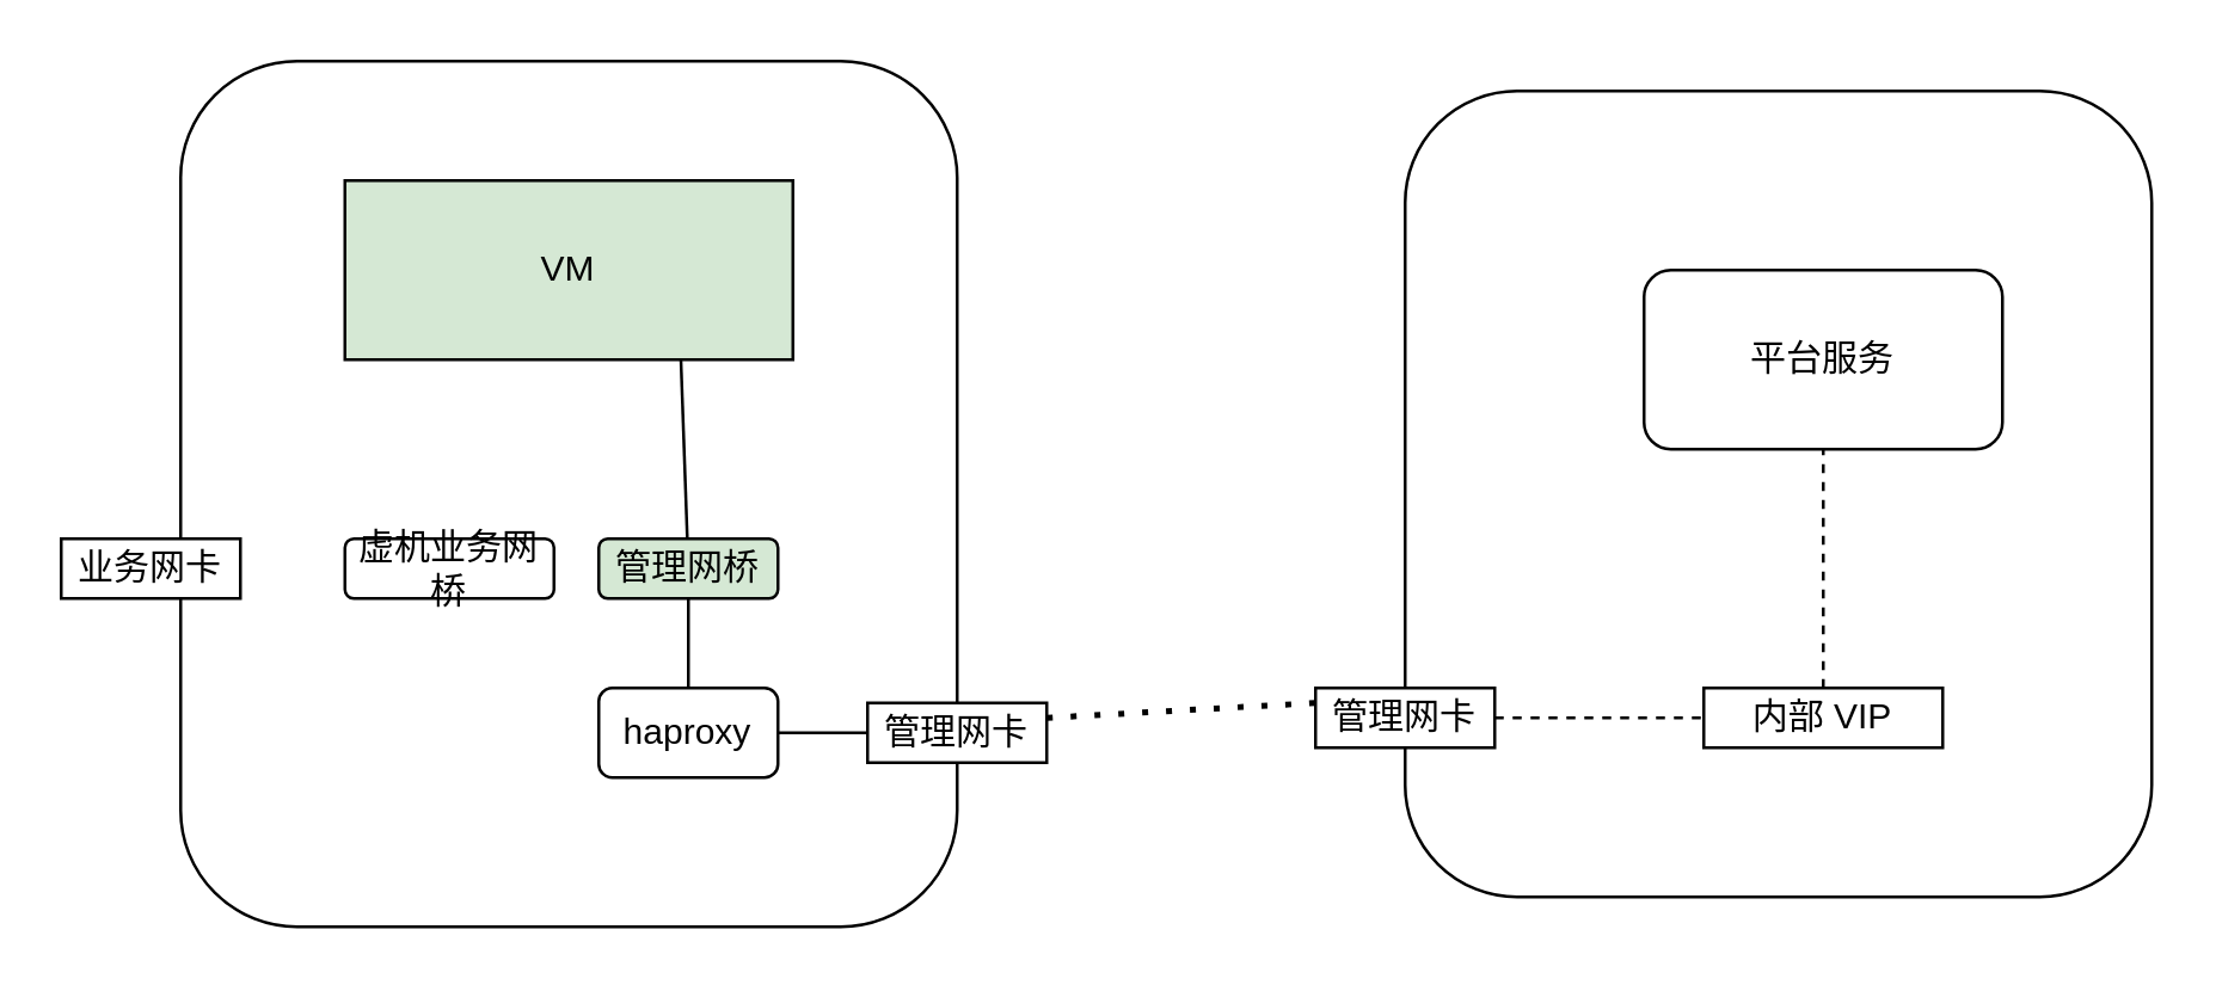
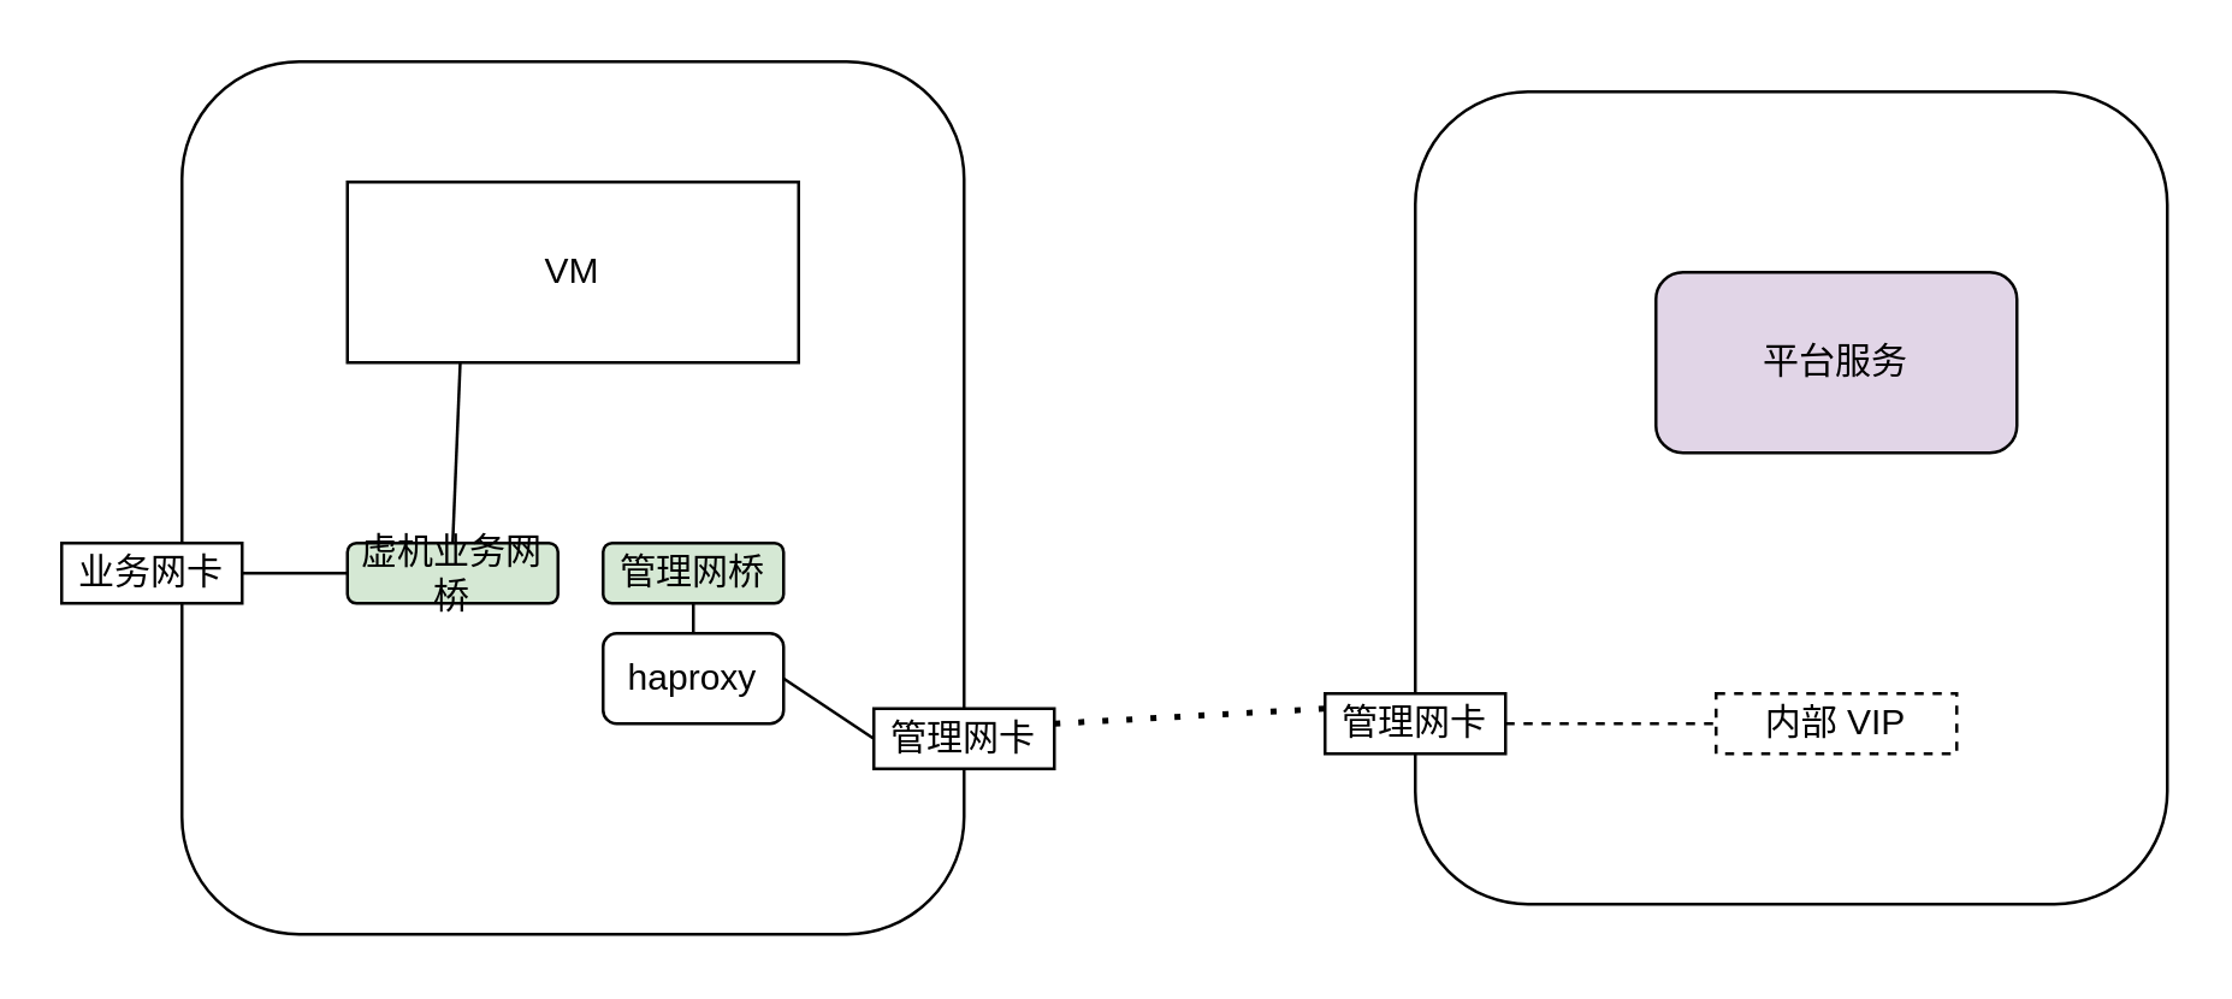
- <mxCell id="5" value="VM" style="rounded=0;whiteSpace=wrap;html=1;fillColor=#d5e8d4;" vertex="1" parent="1"><mxGeometry x="115" y="60" width="150" height="60" as="geometry" /></mxCell>
+ <mxCell id="5" value="VM" style="rounded=0;whiteSpace=wrap;html=1;" vertex="1" parent="1"><mxGeometry x="115" y="60" width="150" height="60" as="geometry" /></mxCell>
- <mxCell id="16" value="平台服务" style="rounded=1;whiteSpace=wrap;html=1;" vertex="1" parent="1"><mxGeometry x="550" y="90" width="120" height="60" as="geometry" /></mxCell>
+ <mxCell id="16" value="平台服务" style="rounded=1;whiteSpace=wrap;html=1;fillColor=#e1d5e7;" vertex="1" parent="1"><mxGeometry x="550" y="90" width="120" height="60" as="geometry" /></mxCell>
+ <mxCell id="6" value="" style="endArrow=none;html=1;rounded=0;entryX=0.25;entryY=1;entryDx=0;entryDy=0;exitX=0.5;exitY=0;exitDx=0;exitDy=0;" edge="1" parent="1" source="3" target="5"><mxGeometry width="50" height="50" relative="1" as="geometry"><mxPoint x="320" y="260" as="sourcePoint" /><mxPoint x="370" y="210" as="targetPoint" /></mxGeometry></mxCell>
- <mxCell id="7" value="" style="endArrow=none;html=1;rounded=0;entryX=0.75;entryY=1;entryDx=0;entryDy=0;" edge="1" parent="1" source="4" target="5"><mxGeometry width="50" height="50" relative="1" as="geometry"><mxPoint x="320" y="260" as="sourcePoint" /><mxPoint x="370" y="210" as="targetPoint" /></mxGeometry></mxCell>
+ <mxCell id="10" value="" style="endArrow=none;html=1;rounded=0;exitX=1;exitY=0.5;exitDx=0;exitDy=0;entryX=0;entryY=0.5;entryDx=0;entryDy=0;" edge="1" parent="1" source="9" target="3"><mxGeometry width="50" height="50" relative="1" as="geometry"><mxPoint x="320" y="260" as="sourcePoint" /><mxPoint x="110" y="190" as="targetPoint" /></mxGeometry></mxCell>
- <mxCell id="3" value="虚机业务网桥" style="rounded=1;whiteSpace=wrap;html=1;" vertex="1" parent="1"><mxGeometry x="115" y="180" width="70" height="20" as="geometry" /></mxCell>
+ <mxCell id="3" value="虚机业务网桥" style="rounded=1;whiteSpace=wrap;html=1;fillColor=#d5e8d4;" vertex="1" parent="1"><mxGeometry x="115" y="180" width="70" height="20" as="geometry" /></mxCell>
- <mxCell id="20" value="" style="endArrow=none;html=1;rounded=0;entryX=0.5;entryY=1;entryDx=0;entryDy=0;exitX=0.5;exitY=0;exitDx=0;exitDy=0;dashed=1;" edge="1" parent="1" source="17" target="16"><mxGeometry width="50" height="50" relative="1" as="geometry"><mxPoint x="320" y="260" as="sourcePoint" /><mxPoint x="370" y="210" as="targetPoint" /></mxGeometry></mxCell>
- <mxCell id="17" value="内部 VIP" style="rounded=0;whiteSpace=wrap;html=1;" vertex="1" parent="1"><mxGeometry x="570" y="230" width="80" height="20" as="geometry" /></mxCell>
+ <mxCell id="17" value="内部 VIP" style="rounded=0;whiteSpace=wrap;html=1;dashed=1;" vertex="1" parent="1"><mxGeometry x="570" y="230" width="80" height="20" as="geometry" /></mxCell>
- <mxCell id="8" value="haproxy" style="rounded=1;whiteSpace=wrap;html=1;" vertex="1" parent="1"><mxGeometry x="200" y="230" width="60" height="30" as="geometry" /></mxCell>
+ <mxCell id="8" value="haproxy" style="rounded=1;whiteSpace=wrap;html=1;" vertex="1" parent="1"><mxGeometry x="200" y="210" width="60" height="30" as="geometry" /></mxCell>
